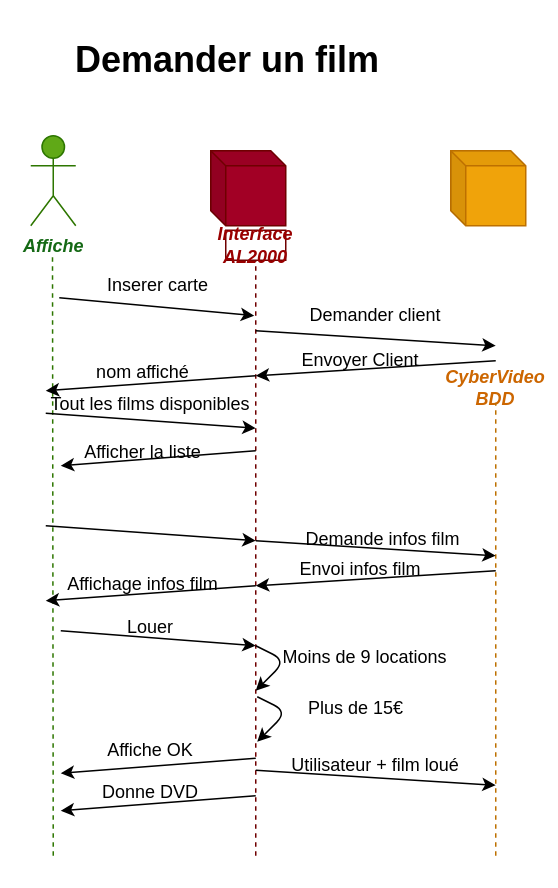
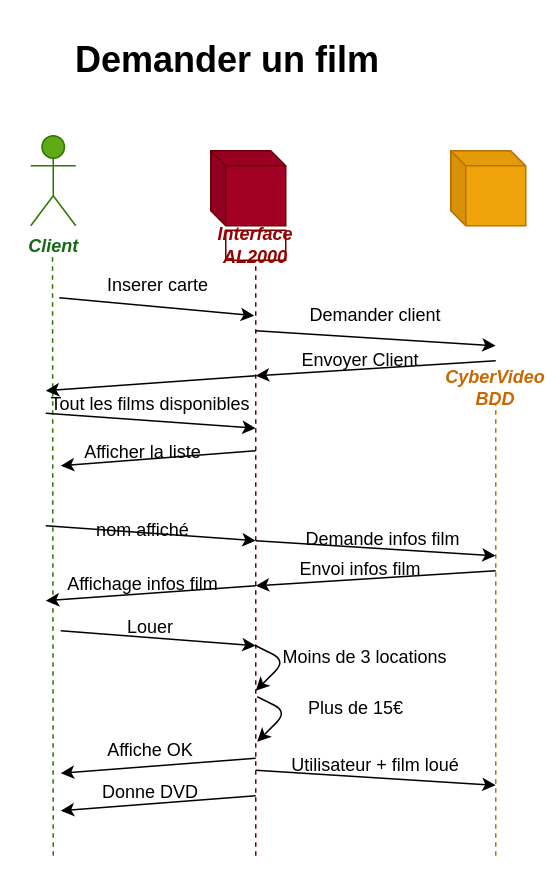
- <mxCell id="4" value="Affiche" style="shape=umlActor;verticalLabelPosition=bottom;verticalAlign=top;html=1;outlineConnect=0;fontStyle=3;fillColor=#60a917;strokeColor=#2D7600;fontColor=#156915;" vertex="1" parent="1"><mxGeometry x="20" y="90" width="30" height="60" as="geometry" /></mxCell>
+ <mxCell id="4" value="Client" style="shape=umlActor;verticalLabelPosition=bottom;verticalAlign=top;html=1;outlineConnect=0;fontStyle=3;fillColor=#60a917;strokeColor=#2D7600;fontColor=#156915;" vertex="1" parent="1"><mxGeometry x="20" y="90" width="30" height="60" as="geometry" /></mxCell>
- <mxCell id="21" value="nom affiché" style="text;html=1;strokeColor=none;fillColor=none;align=center;verticalAlign=middle;whiteSpace=wrap;rounded=0;" vertex="1" parent="1"><mxGeometry x="50" y="238" width="90" height="20" as="geometry" /></mxCell>
+ <mxCell id="21" value="nom affiché" style="text;html=1;strokeColor=none;fillColor=none;align=center;verticalAlign=middle;whiteSpace=wrap;rounded=0;" vertex="1" parent="1"><mxGeometry x="50" y="343" width="90" height="20" as="geometry" /></mxCell>
- <mxCell id="33" value="Moins de 9 locations" style="text;html=1;strokeColor=none;fillColor=none;align=center;verticalAlign=middle;whiteSpace=wrap;rounded=0;" vertex="1" parent="1"><mxGeometry x="173" y="428" width="140" height="20" as="geometry" /></mxCell>
+ <mxCell id="33" value="Moins de 3 locations" style="text;html=1;strokeColor=none;fillColor=none;align=center;verticalAlign=middle;whiteSpace=wrap;rounded=0;" vertex="1" parent="1"><mxGeometry x="173" y="428" width="140" height="20" as="geometry" /></mxCell>
